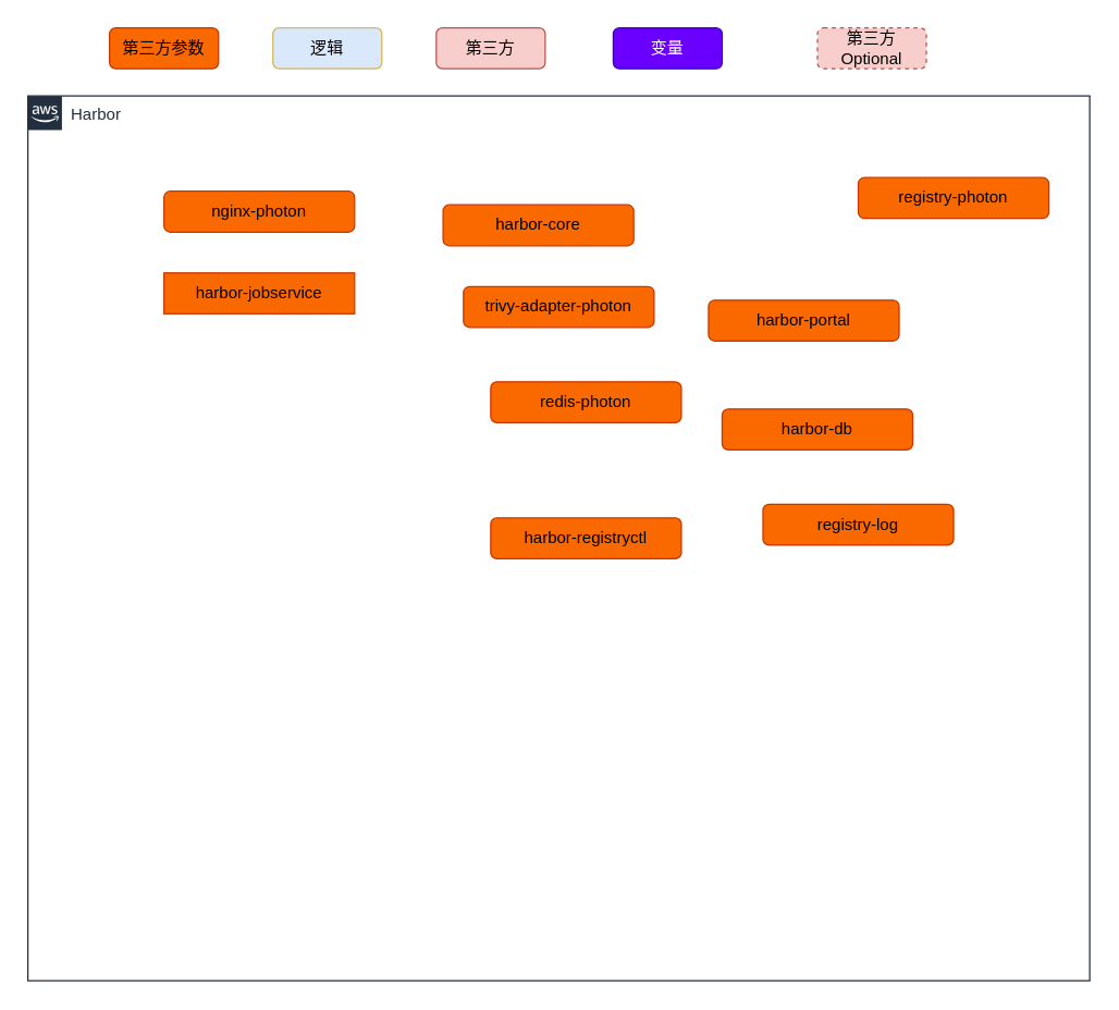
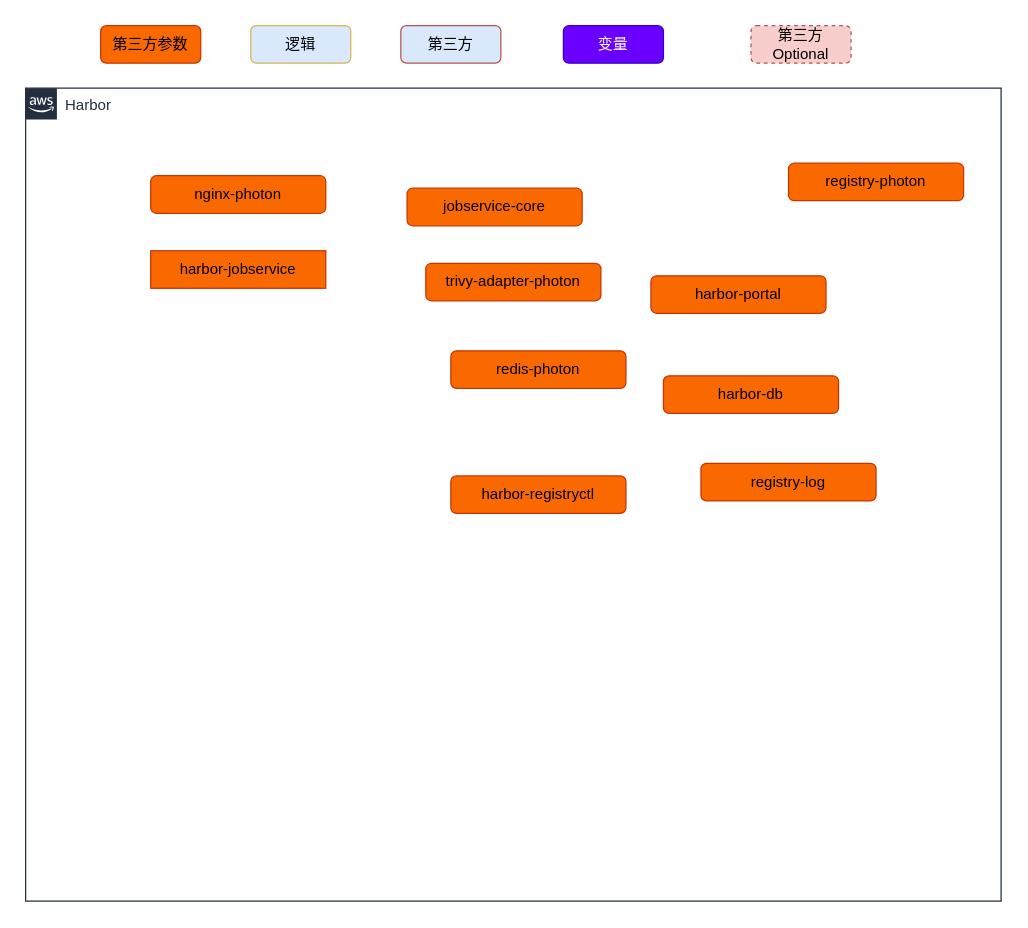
- <mxCell id="3" value="第三方" style="rounded=1;whiteSpace=wrap;html=1;fillColor=#f8cecc;strokeColor=#b85450;" vertex="1" parent="1"><mxGeometry x="320" y="20" width="80" height="30" as="geometry" /></mxCell>
+ <mxCell id="3" value="第三方" style="rounded=1;whiteSpace=wrap;html=1;fillColor=#dae8fc;strokeColor=#b85450;" vertex="1" parent="1"><mxGeometry x="320" y="20" width="80" height="30" as="geometry" /></mxCell>
- <mxCell id="10" value="harbor-core" style="rounded=1;whiteSpace=wrap;html=1;fillColor=#fa6800;strokeColor=#C73500;fontColor=#000000;" vertex="1" parent="7"><mxGeometry x="305" y="80" width="140" height="30" as="geometry" /></mxCell>
+ <mxCell id="10" value="jobservice-core" style="rounded=1;whiteSpace=wrap;html=1;fillColor=#fa6800;strokeColor=#C73500;fontColor=#000000;" vertex="1" parent="7"><mxGeometry x="305" y="80" width="140" height="30" as="geometry" /></mxCell>
